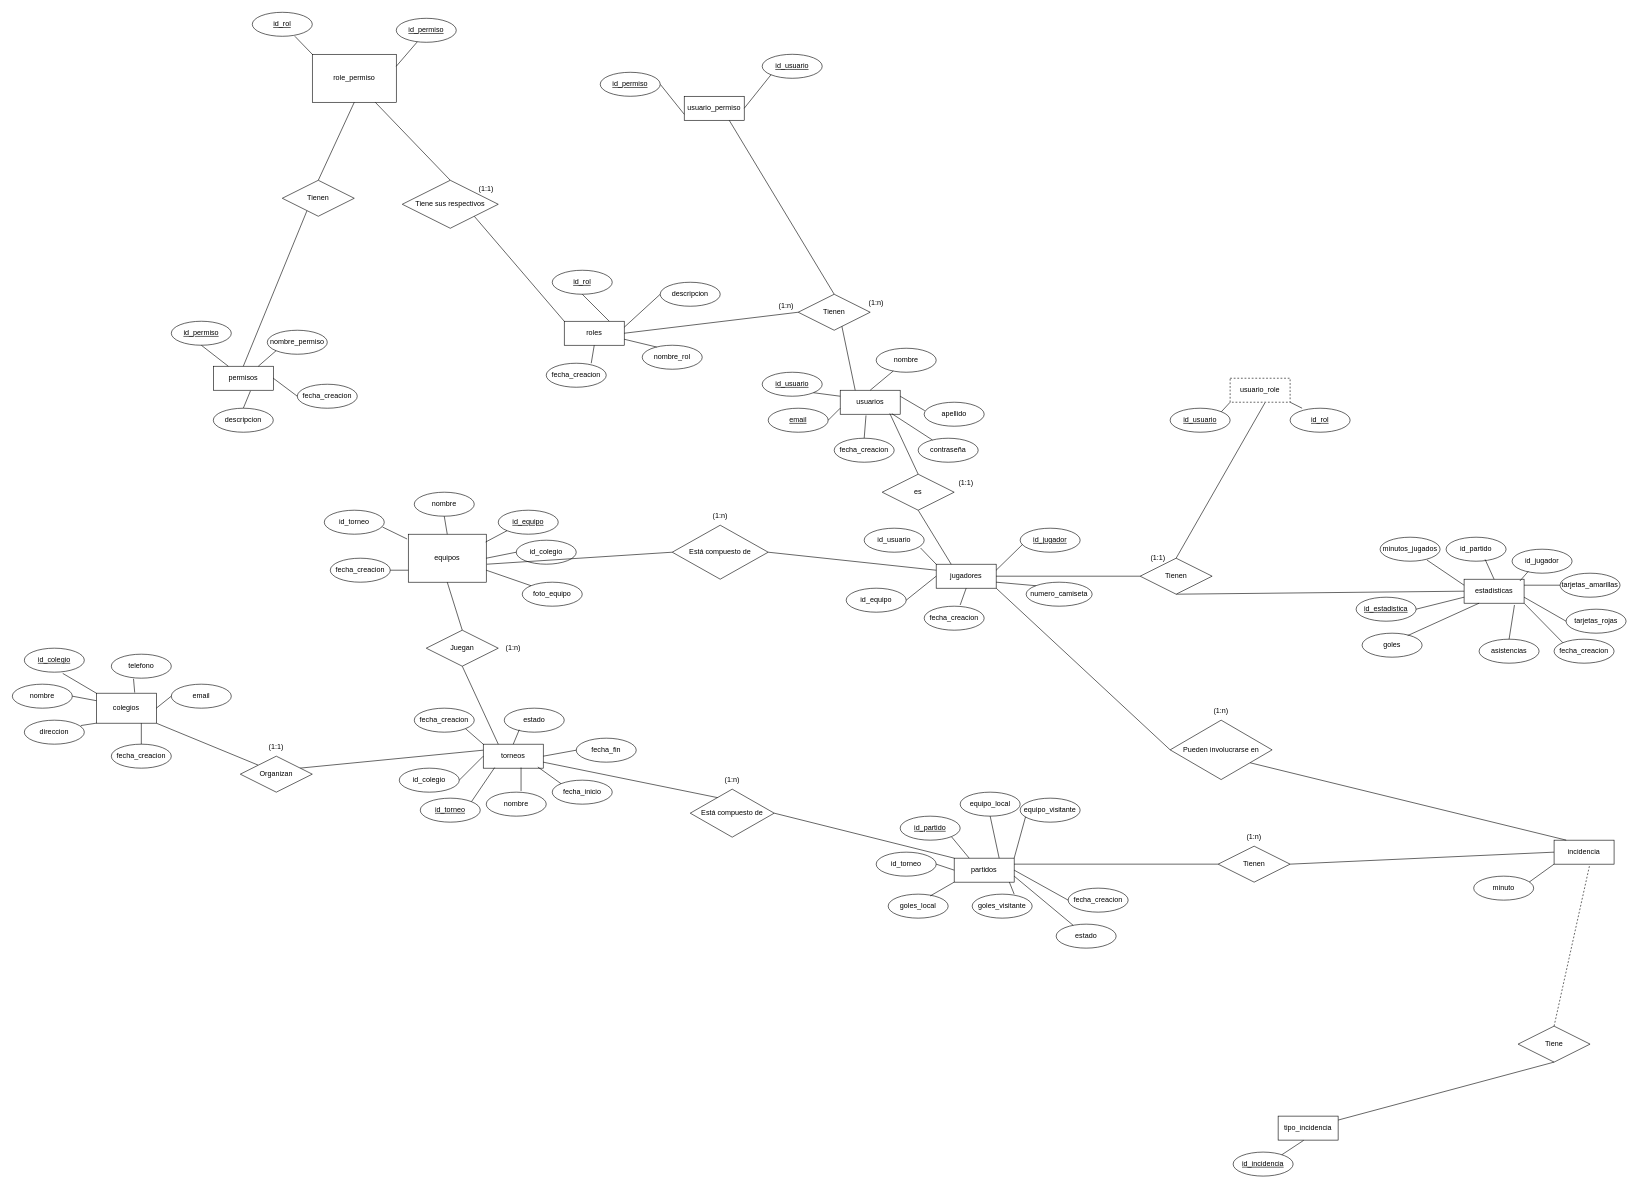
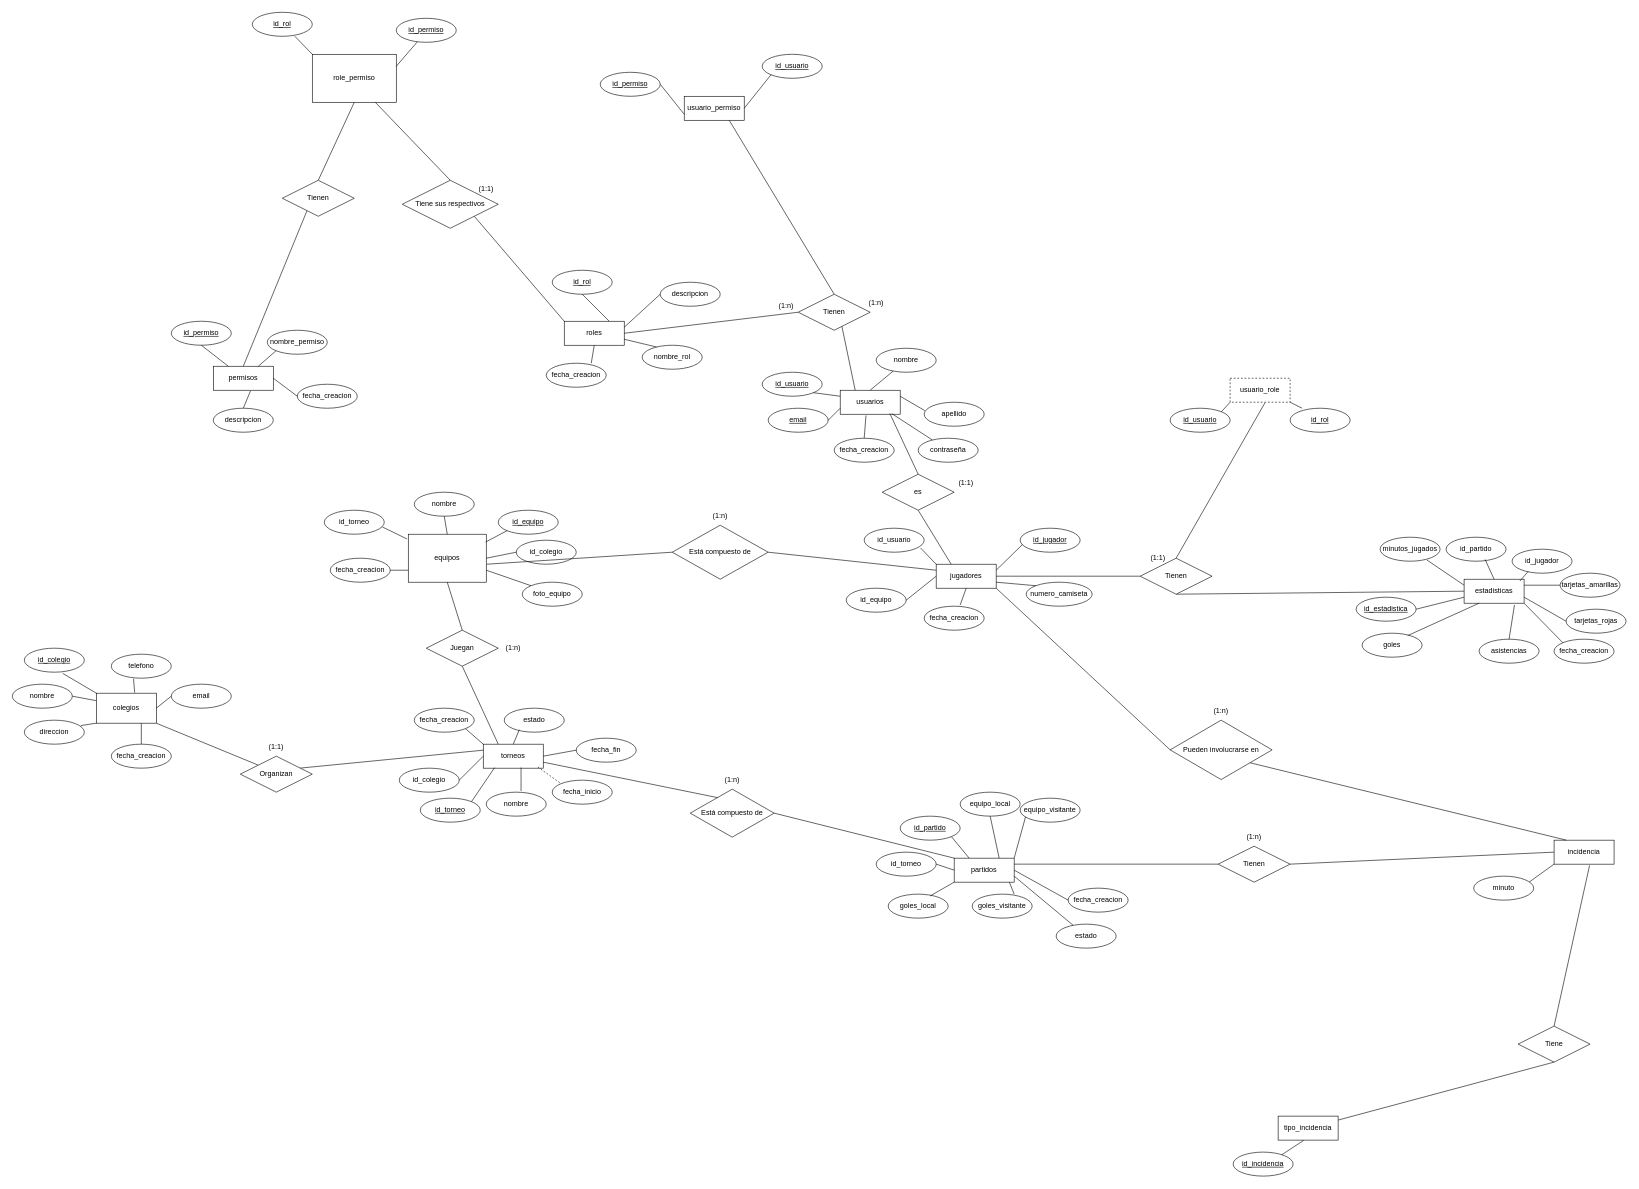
- <mxCell id="131" value="" style="endArrow=none;html=1;rounded=0;entryX=0;entryY=0;entryDx=0;entryDy=0;exitX=0.91;exitY=0.95;exitDx=0;exitDy=0;exitPerimeter=0;" edge="1" parent="1" source="121" target="125"><mxGeometry width="50" height="50" relative="1" as="geometry"><mxPoint x="880" y="1260" as="sourcePoint" /><mxPoint x="885" y="1236" as="targetPoint" /></mxGeometry></mxCell>
+ <mxCell id="131" value="" style="endArrow=none;html=1;rounded=0;entryX=0;entryY=0;entryDx=0;entryDy=0;exitX=0.91;exitY=0.95;exitDx=0;exitDy=0;exitPerimeter=0;dashed=1;" edge="1" parent="1" source="121" target="125"><mxGeometry width="50" height="50" relative="1" as="geometry"><mxPoint x="880" y="1260" as="sourcePoint" /><mxPoint x="885" y="1236" as="targetPoint" /></mxGeometry></mxCell>
- <mxCell id="185" value="" style="endArrow=none;html=1;rounded=0;entryX=0.592;entryY=1.05;entryDx=0;entryDy=0;entryPerimeter=0;exitX=0.5;exitY=0;exitDx=0;exitDy=0;dashed=1;" edge="1" parent="1" source="186" target="182"><mxGeometry width="50" height="50" relative="1" as="geometry"><mxPoint x="2516" y="1640" as="sourcePoint" /><mxPoint x="2186" y="1680" as="targetPoint" /></mxGeometry></mxCell>
+ <mxCell id="185" value="" style="endArrow=none;html=1;rounded=0;entryX=0.592;entryY=1.05;entryDx=0;entryDy=0;entryPerimeter=0;exitX=0.5;exitY=0;exitDx=0;exitDy=0;" edge="1" parent="1" source="186" target="182"><mxGeometry width="50" height="50" relative="1" as="geometry"><mxPoint x="2516" y="1640" as="sourcePoint" /><mxPoint x="2186" y="1680" as="targetPoint" /></mxGeometry></mxCell>
